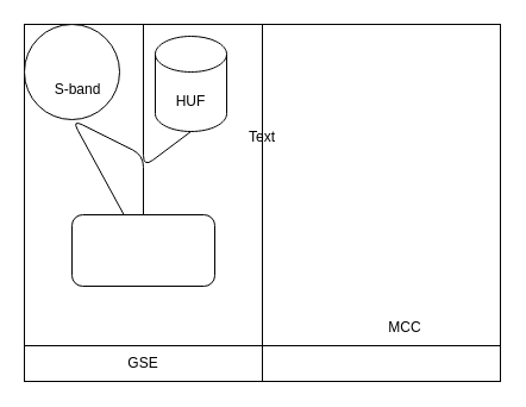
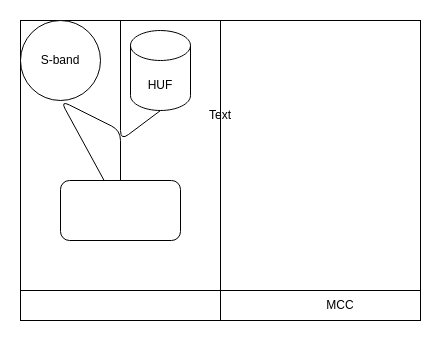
- <mxCell id="8" value="S-band" style="text;html=1;strokeColor=none;fillColor=none;align=center;verticalAlign=middle;whiteSpace=wrap;rounded=0;" vertex="1" parent="1"><mxGeometry x="35" y="60" width="60" height="30" as="geometry" /></mxCell>
+ <mxCell id="8" value="S-band" style="text;html=1;strokeColor=none;fillColor=none;align=center;verticalAlign=middle;whiteSpace=wrap;rounded=0;" vertex="1" parent="1"><mxGeometry x="30" y="45" width="60" height="30" as="geometry" /></mxCell>
- <mxCell id="4" value="MCC" style="text;html=1;strokeColor=none;fillColor=none;align=center;verticalAlign=middle;whiteSpace=wrap;rounded=0;" vertex="1" parent="1"><mxGeometry x="310" y="260" width="60" height="30" as="geometry" /></mxCell>
+ <mxCell id="4" value="MCC" style="text;html=1;strokeColor=none;fillColor=none;align=center;verticalAlign=middle;whiteSpace=wrap;rounded=0;" vertex="1" parent="1"><mxGeometry x="310" y="290" width="60" height="30" as="geometry" /></mxCell>
- <mxCell id="5" value="GSE" style="text;html=1;strokeColor=none;fillColor=none;align=center;verticalAlign=middle;whiteSpace=wrap;rounded=0;" vertex="1" parent="1"><mxGeometry x="90" y="290" width="60" height="30" as="geometry" /></mxCell>
